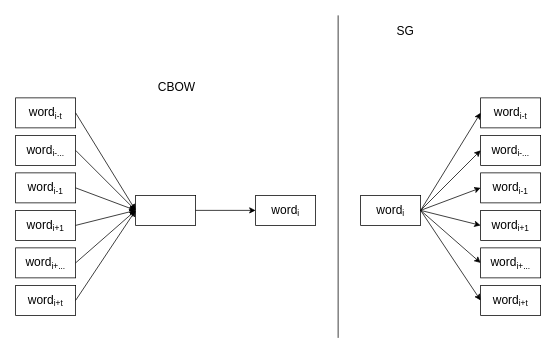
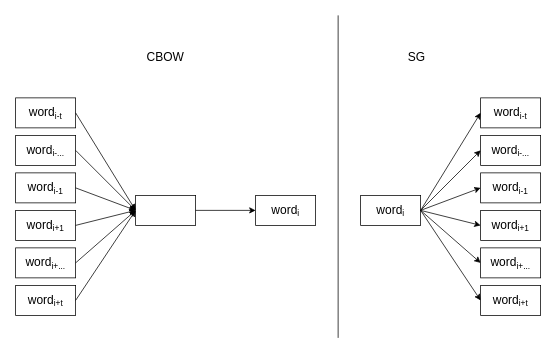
- <mxCell id="31" value="SG" style="text;html=1;strokeColor=none;fillColor=none;align=center;verticalAlign=middle;whiteSpace=wrap;rounded=0;shadow=0;labelBorderColor=none;fontSize=16;" vertex="1" parent="1"><mxGeometry x="510" y="25" width="60" height="30" as="geometry" /></mxCell>
+ <mxCell id="31" value="SG" style="text;html=1;strokeColor=none;fillColor=none;align=center;verticalAlign=middle;whiteSpace=wrap;rounded=0;shadow=0;labelBorderColor=none;fontSize=16;" vertex="1" parent="1"><mxGeometry x="525" y="60" width="60" height="30" as="geometry" /></mxCell>
- <mxCell id="30" value="CBOW" style="text;html=1;strokeColor=none;fillColor=none;align=center;verticalAlign=middle;whiteSpace=wrap;rounded=0;shadow=0;labelBorderColor=none;fontSize=16;" vertex="1" parent="1"><mxGeometry x="205" y="100" width="60" height="30" as="geometry" /></mxCell>
+ <mxCell id="30" value="CBOW" style="text;html=1;strokeColor=none;fillColor=none;align=center;verticalAlign=middle;whiteSpace=wrap;rounded=0;shadow=0;labelBorderColor=none;fontSize=16;" vertex="1" parent="1"><mxGeometry x="190" y="60" width="60" height="30" as="geometry" /></mxCell>
